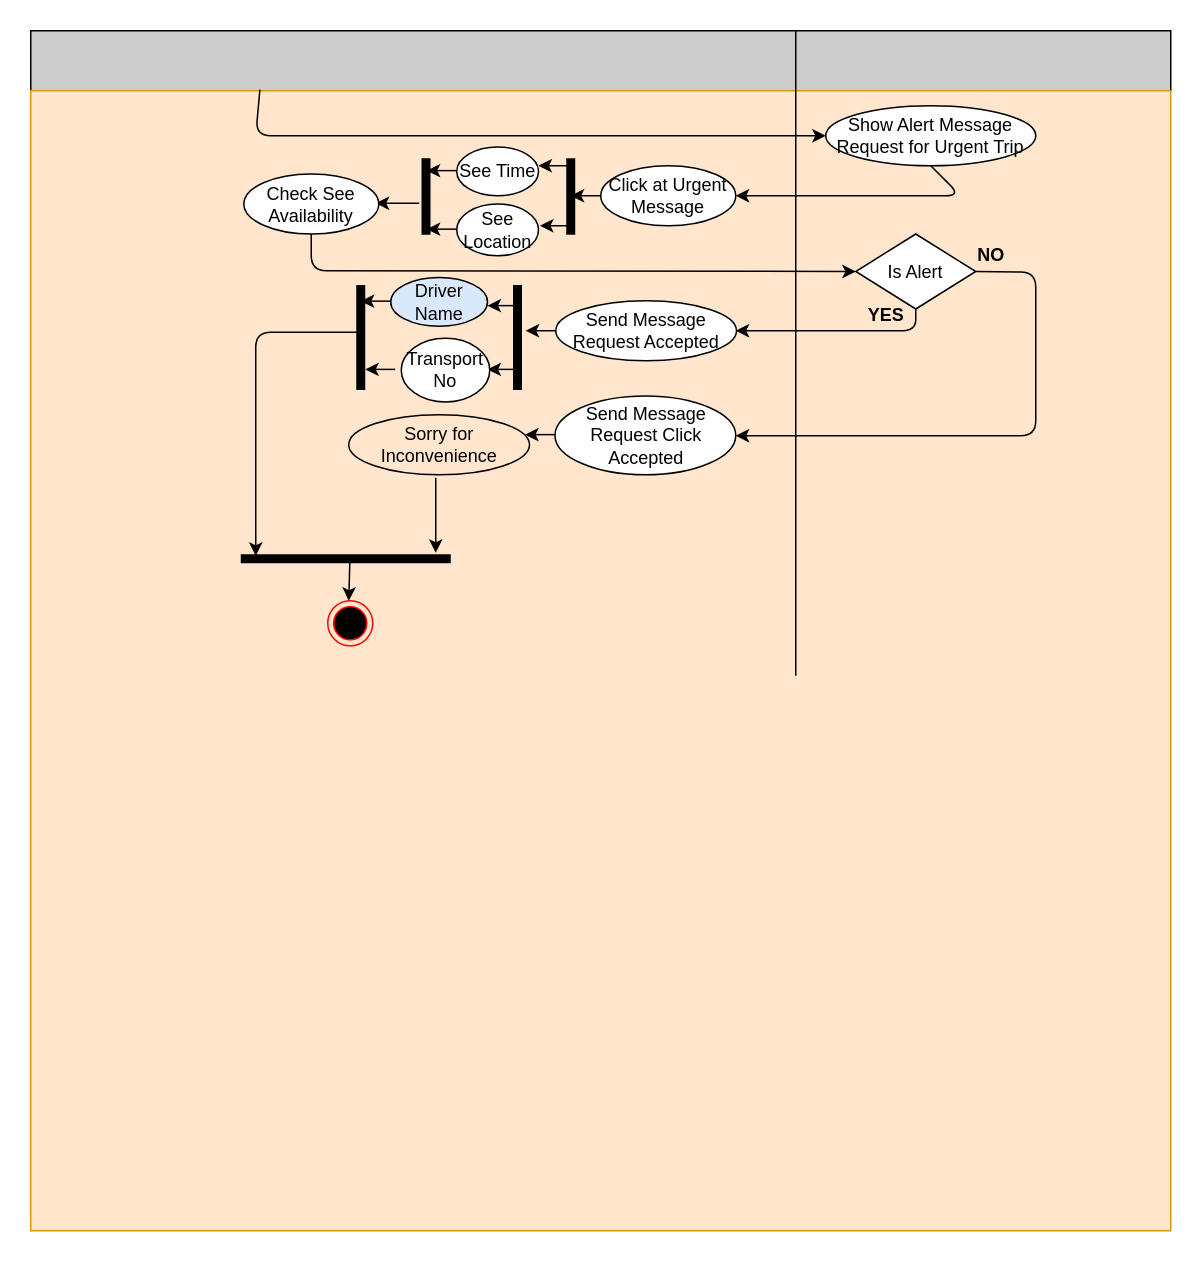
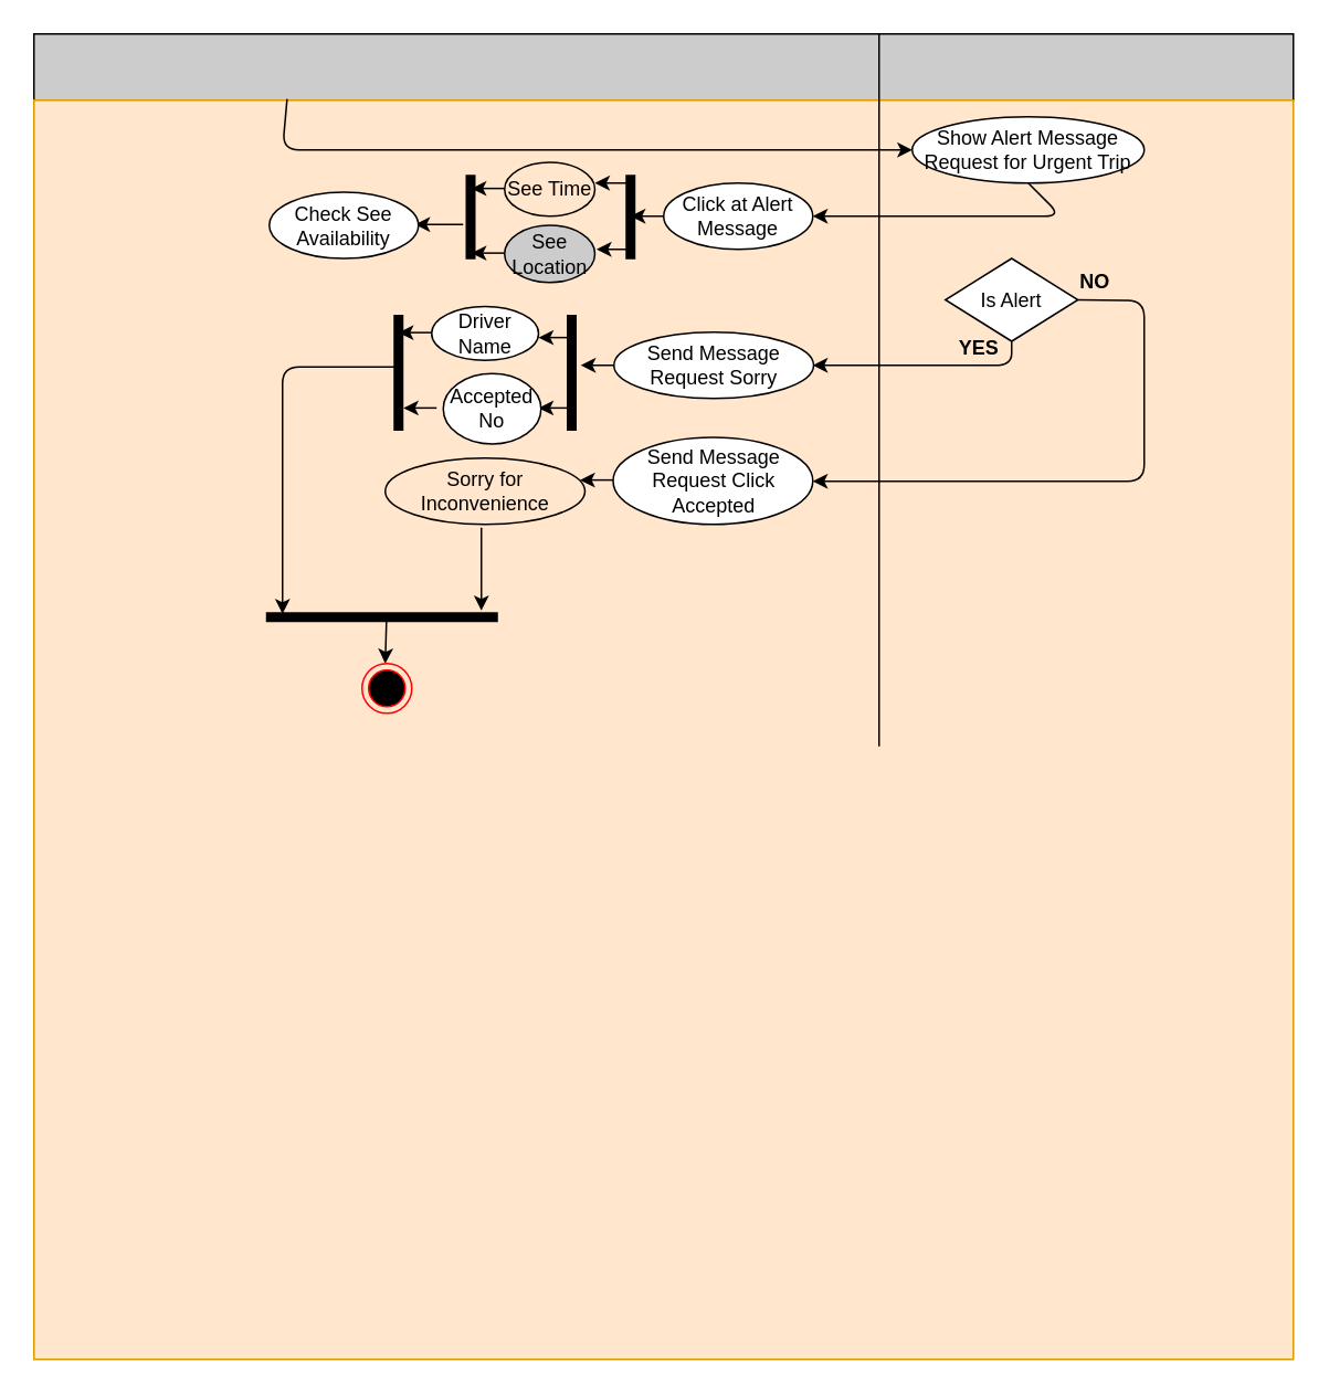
- <mxCell id="12" value="See Time" style="ellipse;whiteSpace=wrap;html=1;" vertex="1" parent="1"><mxGeometry x="304" y="97.5" width="54.5" height="32.5" as="geometry" /></mxCell>
+ <mxCell id="12" value="See Time" style="ellipse;whiteSpace=wrap;html=1;fillColor=#ffe6cc;" vertex="1" parent="1"><mxGeometry x="304" y="97.5" width="54.5" height="32.5" as="geometry" /></mxCell>
- <mxCell id="7" value="Click at Urgent Message" style="ellipse;whiteSpace=wrap;html=1;" vertex="1" parent="1"><mxGeometry x="400" y="110" width="90" height="40" as="geometry" /></mxCell>
+ <mxCell id="7" value="Click at Alert Message" style="ellipse;whiteSpace=wrap;html=1;" vertex="1" parent="1"><mxGeometry x="400" y="110" width="90" height="40" as="geometry" /></mxCell>
- <mxCell id="13" value="See Location" style="ellipse;whiteSpace=wrap;html=1;" vertex="1" parent="1"><mxGeometry x="304" y="135.5" width="54.5" height="34.5" as="geometry" /></mxCell>
+ <mxCell id="13" value="See Location" style="ellipse;whiteSpace=wrap;html=1;fillColor=#cccccc;" vertex="1" parent="1"><mxGeometry x="304" y="135.5" width="54.5" height="34.5" as="geometry" /></mxCell>
- <mxCell id="19" value="" style="endArrow=classic;html=1;exitX=0.5;exitY=1;exitDx=0;exitDy=0;entryX=0;entryY=0.5;entryDx=0;entryDy=0;" edge="1" parent="1" source="18" target="20"><mxGeometry width="50" height="50" relative="1" as="geometry"><mxPoint x="240" y="280" as="sourcePoint" /><mxPoint x="530" y="180" as="targetPoint" /><Array as="points"><mxPoint x="207" y="180" /></Array></mxGeometry></mxCell>
- <mxCell id="28" value="Driver Name" style="ellipse;whiteSpace=wrap;html=1;fillColor=#dae8fc;" vertex="1" parent="1"><mxGeometry x="260" y="184.5" width="64.5" height="32.5" as="geometry" /></mxCell>
+ <mxCell id="28" value="Driver Name" style="ellipse;whiteSpace=wrap;html=1;" vertex="1" parent="1"><mxGeometry x="260" y="184.5" width="64.5" height="32.5" as="geometry" /></mxCell>
- <mxCell id="23" value="Send Message Request Accepted" style="ellipse;whiteSpace=wrap;html=1;" vertex="1" parent="1"><mxGeometry x="370" y="200" width="120.5" height="40" as="geometry" /></mxCell>
+ <mxCell id="23" value="Send Message Request Sorry" style="ellipse;whiteSpace=wrap;html=1;" vertex="1" parent="1"><mxGeometry x="370" y="200" width="120.5" height="40" as="geometry" /></mxCell>
- <mxCell id="29" value="Transport No" style="ellipse;whiteSpace=wrap;html=1;" vertex="1" parent="1"><mxGeometry x="267" y="225" width="59" height="42.5" as="geometry" /></mxCell>
+ <mxCell id="29" value="Accepted No" style="ellipse;whiteSpace=wrap;html=1;" vertex="1" parent="1"><mxGeometry x="267" y="225" width="59" height="42.5" as="geometry" /></mxCell>
